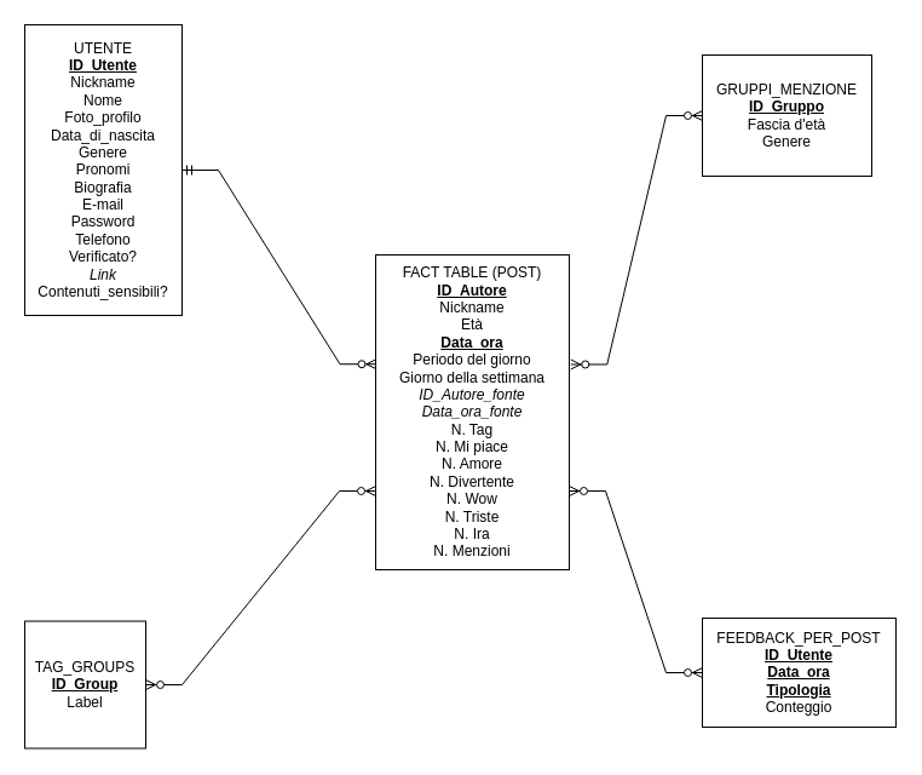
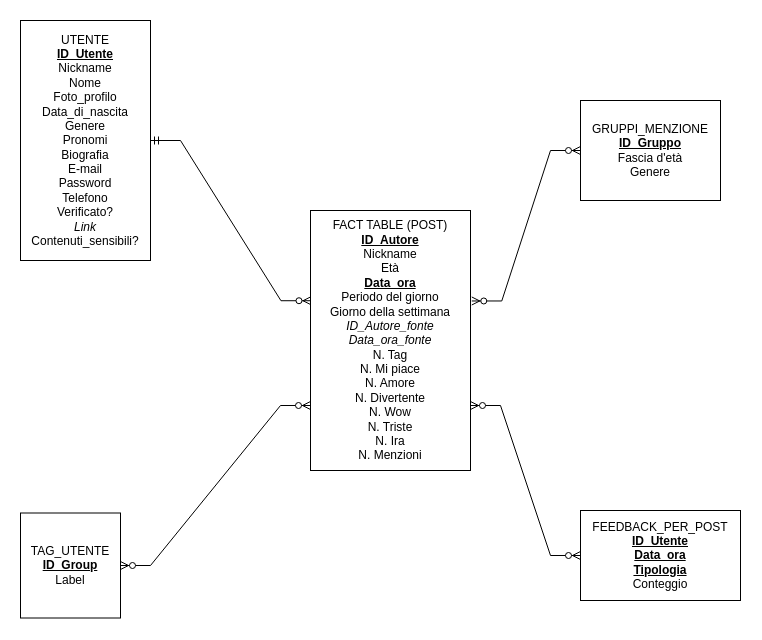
- <mxCell id="4" value="GRUPPI_MENZIONE&lt;br&gt;&lt;u style=&quot;font-weight: bold;&quot;&gt;ID_Gruppo&lt;/u&gt;&lt;div&gt;Fascia d'età&lt;br&gt;Genere&lt;/div&gt;" style="whiteSpace=wrap;html=1;align=center;" vertex="1" parent="1"><mxGeometry x="580" y="45" width="140" height="100" as="geometry" /></mxCell>
+ <mxCell id="4" value="GRUPPI_MENZIONE&lt;br&gt;&lt;u style=&quot;font-weight: bold;&quot;&gt;ID_Gruppo&lt;/u&gt;&lt;div&gt;Fascia d'età&lt;br&gt;Genere&lt;/div&gt;" style="whiteSpace=wrap;html=1;align=center;" vertex="1" parent="1"><mxGeometry x="580" y="100" width="140" height="100" as="geometry" /></mxCell>
- <mxCell id="5" value="TAG_GROUPS&lt;br&gt;&lt;b&gt;&lt;u&gt;ID_Group&lt;/u&gt;&lt;/b&gt;&lt;br&gt;Label" style="whiteSpace=wrap;html=1;align=center;" vertex="1" parent="1"><mxGeometry x="20" y="512.5" width="100" height="105" as="geometry" /></mxCell>
+ <mxCell id="5" value="TAG_UTENTE&lt;br&gt;&lt;b&gt;&lt;u&gt;ID_Group&lt;/u&gt;&lt;/b&gt;&lt;br&gt;Label" style="whiteSpace=wrap;html=1;align=center;" vertex="1" parent="1"><mxGeometry x="20" y="512.5" width="100" height="105" as="geometry" /></mxCell>
